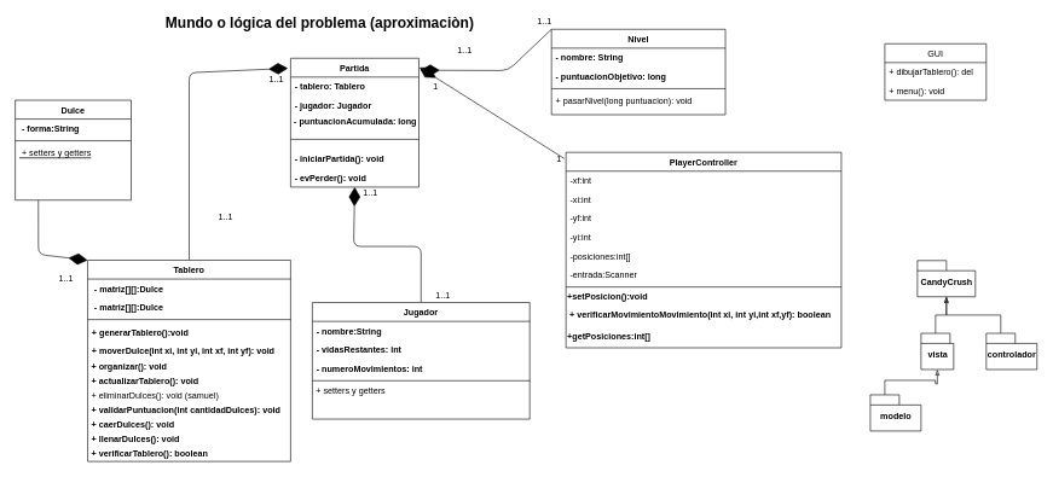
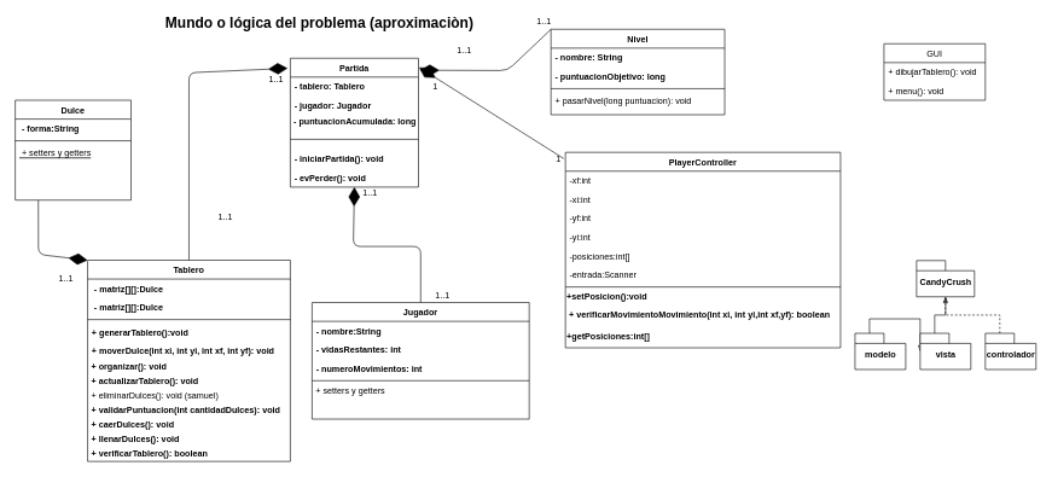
- <mxCell id="22" value="+ dibujarTablero(): del" style="text;strokeColor=none;fillColor=none;align=left;verticalAlign=top;spacingLeft=4;spacingRight=4;overflow=hidden;rotatable=0;points=[[0,0.5],[1,0.5]];portConstraint=eastwest;" parent="21" vertex="1"><mxGeometry y="26" width="140" height="26" as="geometry" /></mxCell>
+ <mxCell id="22" value="+ dibujarTablero(): void" style="text;strokeColor=none;fillColor=none;align=left;verticalAlign=top;spacingLeft=4;spacingRight=4;overflow=hidden;rotatable=0;points=[[0,0.5],[1,0.5]];portConstraint=eastwest;" parent="21" vertex="1"><mxGeometry y="26" width="140" height="26" as="geometry" /></mxCell>
- <mxCell id="28" style="edgeStyle=orthogonalEdgeStyle;rounded=0;orthogonalLoop=1;jettySize=auto;html=1;exitX=0;exitY=0;exitDx=20;exitDy=0;exitPerimeter=0;endArrow=classicThin;endFill=0;" parent="1" source="29" target="30" edge="1"><mxGeometry relative="1" as="geometry" /></mxCell>
+ <mxCell id="28" style="edgeStyle=orthogonalEdgeStyle;rounded=0;orthogonalLoop=1;jettySize=auto;html=1;exitX=0;exitY=0;exitDx=20;exitDy=0;exitPerimeter=0;endArrow=classicThin;endFill=0;dashed=1;" parent="1" source="29" target="30" edge="1"><mxGeometry relative="1" as="geometry" /></mxCell>
- <mxCell id="27" value="vista" style="shape=folder;fontStyle=1;spacingTop=10;tabWidth=40;tabHeight=14;tabPosition=left;html=1;" parent="1" vertex="1"><mxGeometry x="1270" y="460" width="45" height="50" as="geometry" /></mxCell>
+ <mxCell id="27" value="vista" style="shape=folder;fontStyle=1;spacingTop=10;tabWidth=40;tabHeight=14;tabPosition=left;html=1;" parent="1" vertex="1"><mxGeometry x="1270" y="460" width="70" height="50" as="geometry" /></mxCell>
- <mxCell id="25" value="modelo" style="shape=folder;fontStyle=1;spacingTop=10;tabWidth=40;tabHeight=14;tabPosition=left;html=1;" parent="1" vertex="1"><mxGeometry x="1200" y="545" width="70" height="50" as="geometry" /></mxCell>
+ <mxCell id="25" value="modelo" style="shape=folder;fontStyle=1;spacingTop=10;tabWidth=40;tabHeight=14;tabPosition=left;html=1;" parent="1" vertex="1"><mxGeometry x="1180" y="460" width="70" height="50" as="geometry" /></mxCell>
